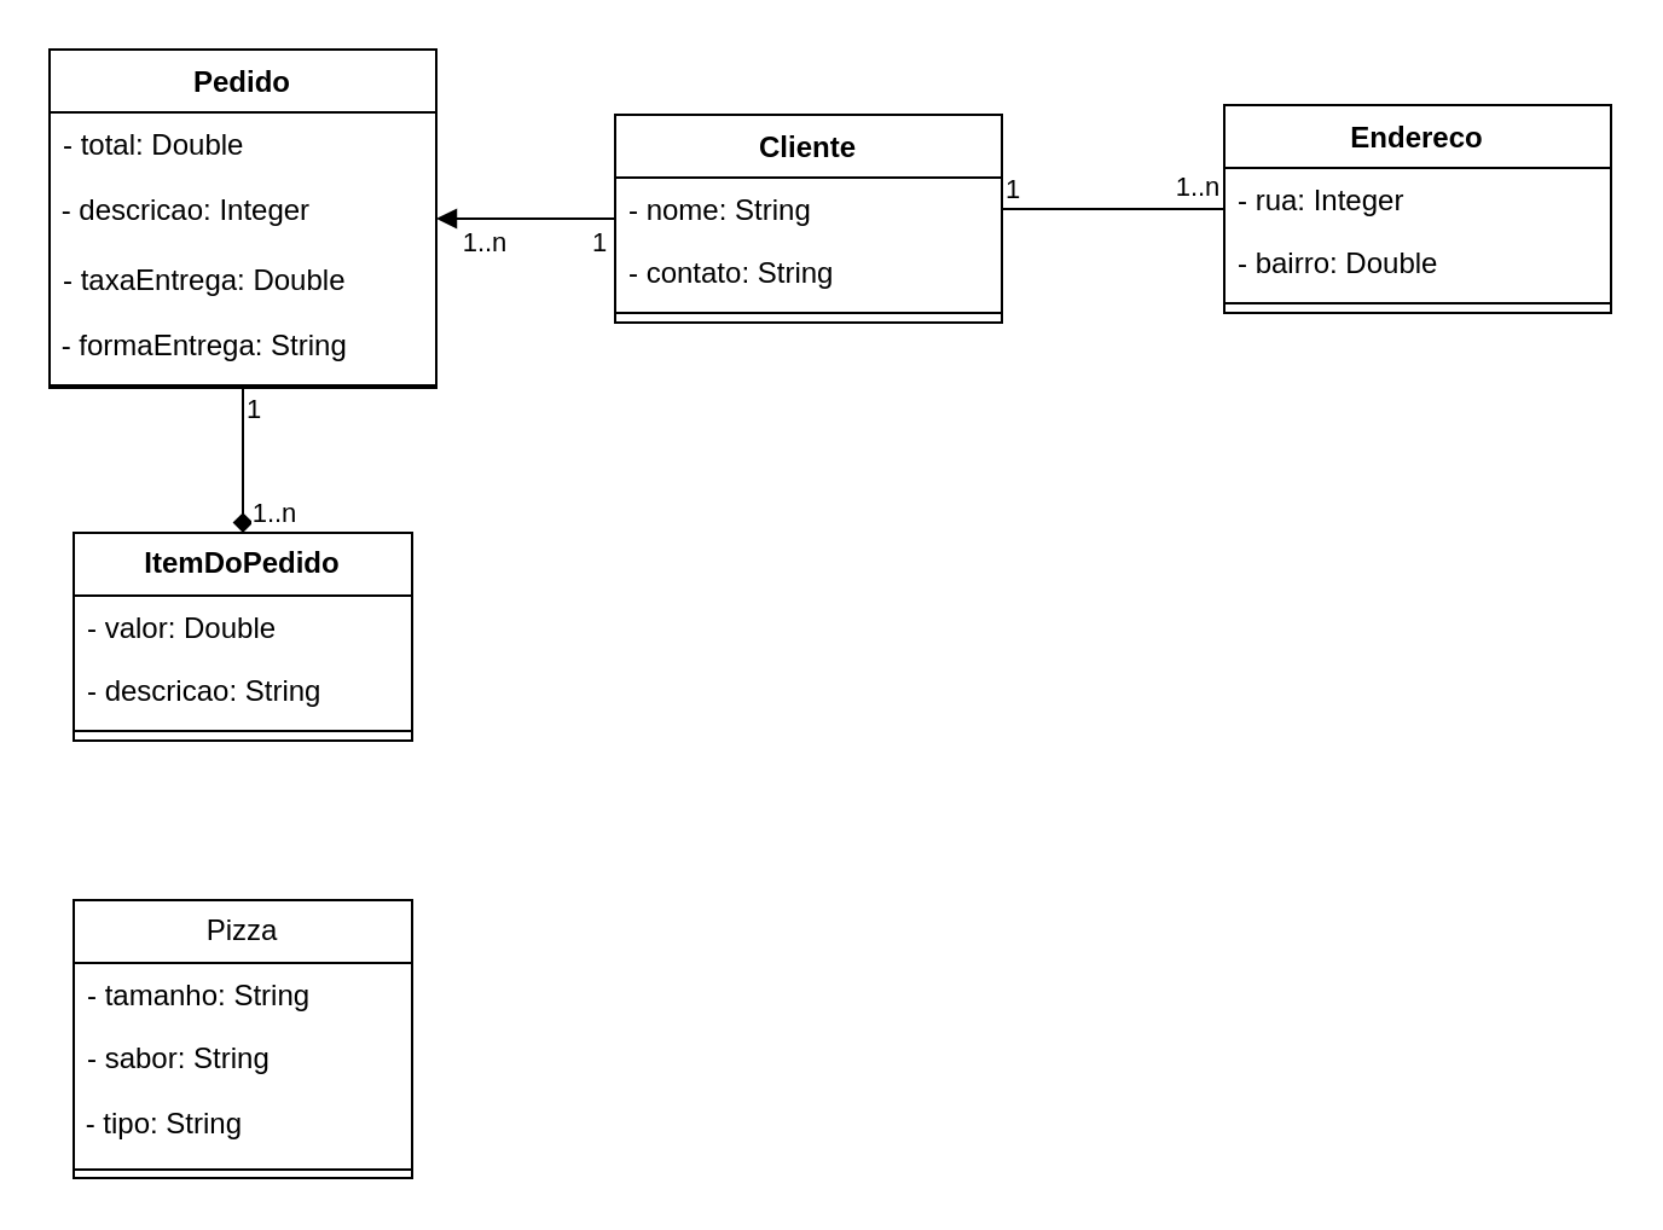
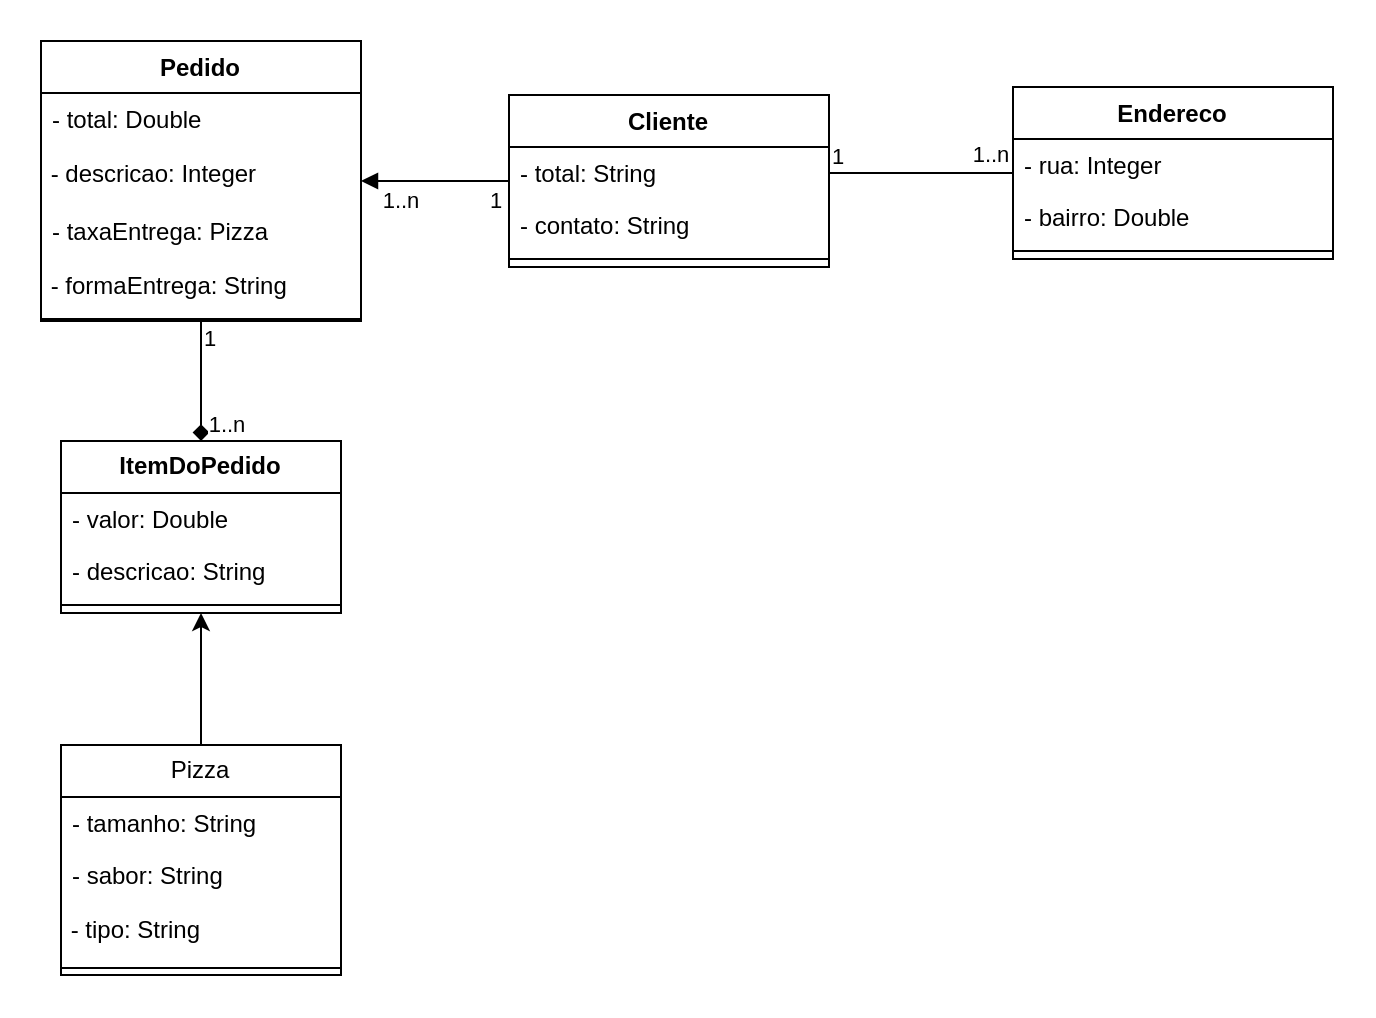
- <mxCell id="20" value="- nome: String" style="text;strokeColor=none;fillColor=none;align=left;verticalAlign=top;spacingLeft=4;spacingRight=4;overflow=hidden;rotatable=0;points=[[0,0.5],[1,0.5]];portConstraint=eastwest;whiteSpace=wrap;html=1;" parent="19" vertex="1"><mxGeometry y="26" width="160" height="26" as="geometry" /></mxCell>
+ <mxCell id="20" value="- total: String" style="text;strokeColor=none;fillColor=none;align=left;verticalAlign=top;spacingLeft=4;spacingRight=4;overflow=hidden;rotatable=0;points=[[0,0.5],[1,0.5]];portConstraint=eastwest;whiteSpace=wrap;html=1;" parent="19" vertex="1"><mxGeometry y="26" width="160" height="26" as="geometry" /></mxCell>
- <mxCell id="5" value="- taxaEntrega: Double" style="text;strokeColor=none;fillColor=none;align=left;verticalAlign=top;spacingLeft=4;spacingRight=4;overflow=hidden;rotatable=0;points=[[0,0.5],[1,0.5]];portConstraint=eastwest;whiteSpace=wrap;html=1;" parent="2" vertex="1"><mxGeometry y="82" width="160" height="26" as="geometry" /></mxCell>
+ <mxCell id="5" value="- taxaEntrega: Pizza" style="text;strokeColor=none;fillColor=none;align=left;verticalAlign=top;spacingLeft=4;spacingRight=4;overflow=hidden;rotatable=0;points=[[0,0.5],[1,0.5]];portConstraint=eastwest;whiteSpace=wrap;html=1;" parent="2" vertex="1"><mxGeometry y="82" width="160" height="26" as="geometry" /></mxCell>
+ <mxCell id="33" value="" style="endArrow=classic;html=1;rounded=0;exitX=0.5;exitY=0;exitDx=0;exitDy=0;entryX=0.5;entryY=1;entryDx=0;entryDy=0;" parent="1" source="12" target="8" edge="1"><mxGeometry width="50" height="50" relative="1" as="geometry"><mxPoint x="80" y="364" as="sourcePoint" /><mxPoint x="130" y="314" as="targetPoint" /></mxGeometry></mxCell>
